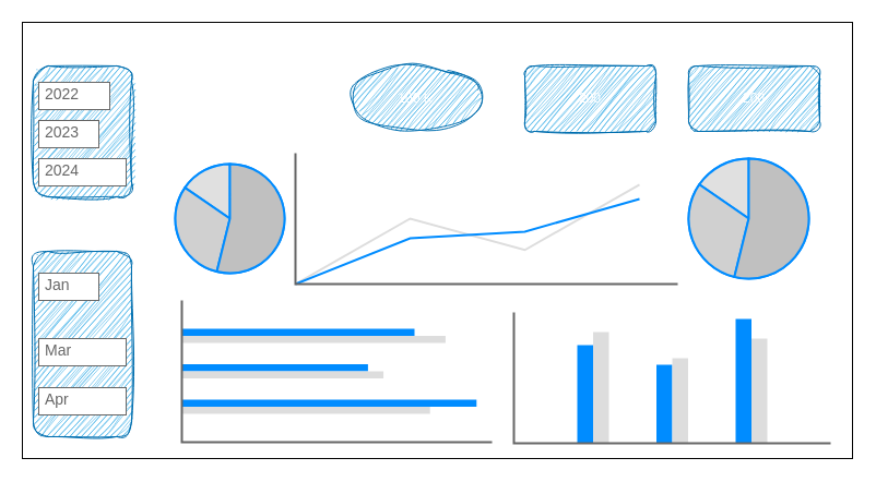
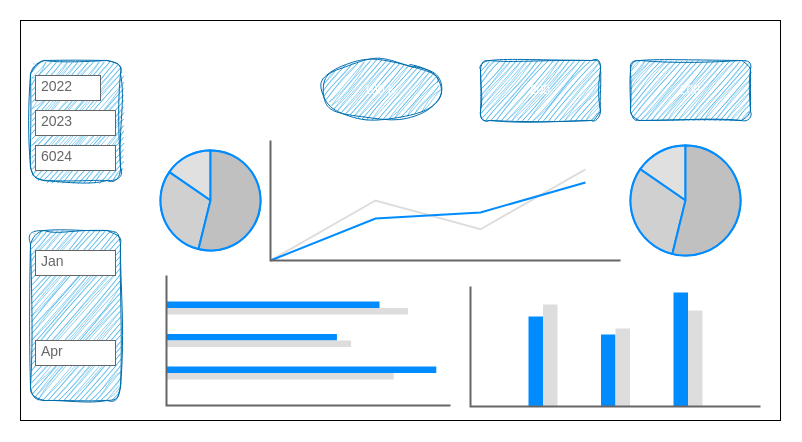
- <mxCell id="14" value="2023" style="strokeWidth=1;shadow=0;dashed=0;align=center;html=1;shape=mxgraph.mockup.text.textBox;fontColor=#666666;align=left;fontSize=14;spacingLeft=4;spacingTop=-3;whiteSpace=wrap;strokeColor=#666666;mainText=;verticalAlign=middle;" vertex="1" parent="1"><mxGeometry x="35" y="110" width="55" height="25" as="geometry" /></mxCell>
+ <mxCell id="14" value="2023" style="strokeWidth=1;shadow=0;dashed=0;align=center;html=1;shape=mxgraph.mockup.text.textBox;fontColor=#666666;align=left;fontSize=14;spacingLeft=4;spacingTop=-3;whiteSpace=wrap;strokeColor=#666666;mainText=;verticalAlign=middle;" vertex="1" parent="1"><mxGeometry x="35" y="110" width="80" height="25" as="geometry" /></mxCell>
- <mxCell id="15" value="2024" style="strokeWidth=1;shadow=0;dashed=0;align=center;html=1;shape=mxgraph.mockup.text.textBox;fontColor=#666666;align=left;fontSize=14;spacingLeft=4;spacingTop=-3;whiteSpace=wrap;strokeColor=#666666;mainText=;verticalAlign=middle;" vertex="1" parent="1"><mxGeometry x="35" y="145" width="80" height="25" as="geometry" /></mxCell>
+ <mxCell id="15" value="6024" style="strokeWidth=1;shadow=0;dashed=0;align=center;html=1;shape=mxgraph.mockup.text.textBox;fontColor=#666666;align=left;fontSize=14;spacingLeft=4;spacingTop=-3;whiteSpace=wrap;strokeColor=#666666;mainText=;verticalAlign=middle;" vertex="1" parent="1"><mxGeometry x="35" y="145" width="80" height="25" as="geometry" /></mxCell>
- <mxCell id="16" value="Jan" style="strokeWidth=1;shadow=0;dashed=0;align=center;html=1;shape=mxgraph.mockup.text.textBox;fontColor=#666666;align=left;fontSize=14;spacingLeft=4;spacingTop=-3;whiteSpace=wrap;strokeColor=#666666;mainText=;verticalAlign=middle;" vertex="1" parent="1"><mxGeometry x="35" y="250" width="55" height="25" as="geometry" /></mxCell>
+ <mxCell id="16" value="Jan" style="strokeWidth=1;shadow=0;dashed=0;align=center;html=1;shape=mxgraph.mockup.text.textBox;fontColor=#666666;align=left;fontSize=14;spacingLeft=4;spacingTop=-3;whiteSpace=wrap;strokeColor=#666666;mainText=;verticalAlign=middle;" vertex="1" parent="1"><mxGeometry x="35" y="250" width="80" height="25" as="geometry" /></mxCell>
- <mxCell id="17" value="Mar" style="strokeWidth=1;shadow=0;dashed=0;align=center;html=1;shape=mxgraph.mockup.text.textBox;fontColor=#666666;align=left;fontSize=14;spacingLeft=4;spacingTop=-3;whiteSpace=wrap;strokeColor=#666666;mainText=;verticalAlign=middle;" vertex="1" parent="1"><mxGeometry x="35" y="310" width="80" height="25" as="geometry" /></mxCell>
- <mxCell id="18" value="Apr" style="strokeWidth=1;shadow=0;dashed=0;align=center;html=1;shape=mxgraph.mockup.text.textBox;fontColor=#666666;align=left;fontSize=14;spacingLeft=4;spacingTop=-3;whiteSpace=wrap;strokeColor=#666666;mainText=;verticalAlign=middle;" vertex="1" parent="1"><mxGeometry x="35" y="355" width="80" height="25" as="geometry" /></mxCell>
+ <mxCell id="18" value="Apr" style="strokeWidth=1;shadow=0;dashed=0;align=center;html=1;shape=mxgraph.mockup.text.textBox;fontColor=#666666;align=left;fontSize=14;spacingLeft=4;spacingTop=-3;whiteSpace=wrap;strokeColor=#666666;mainText=;verticalAlign=middle;" vertex="1" parent="1"><mxGeometry x="35" y="340" width="80" height="25" as="geometry" /></mxCell>
